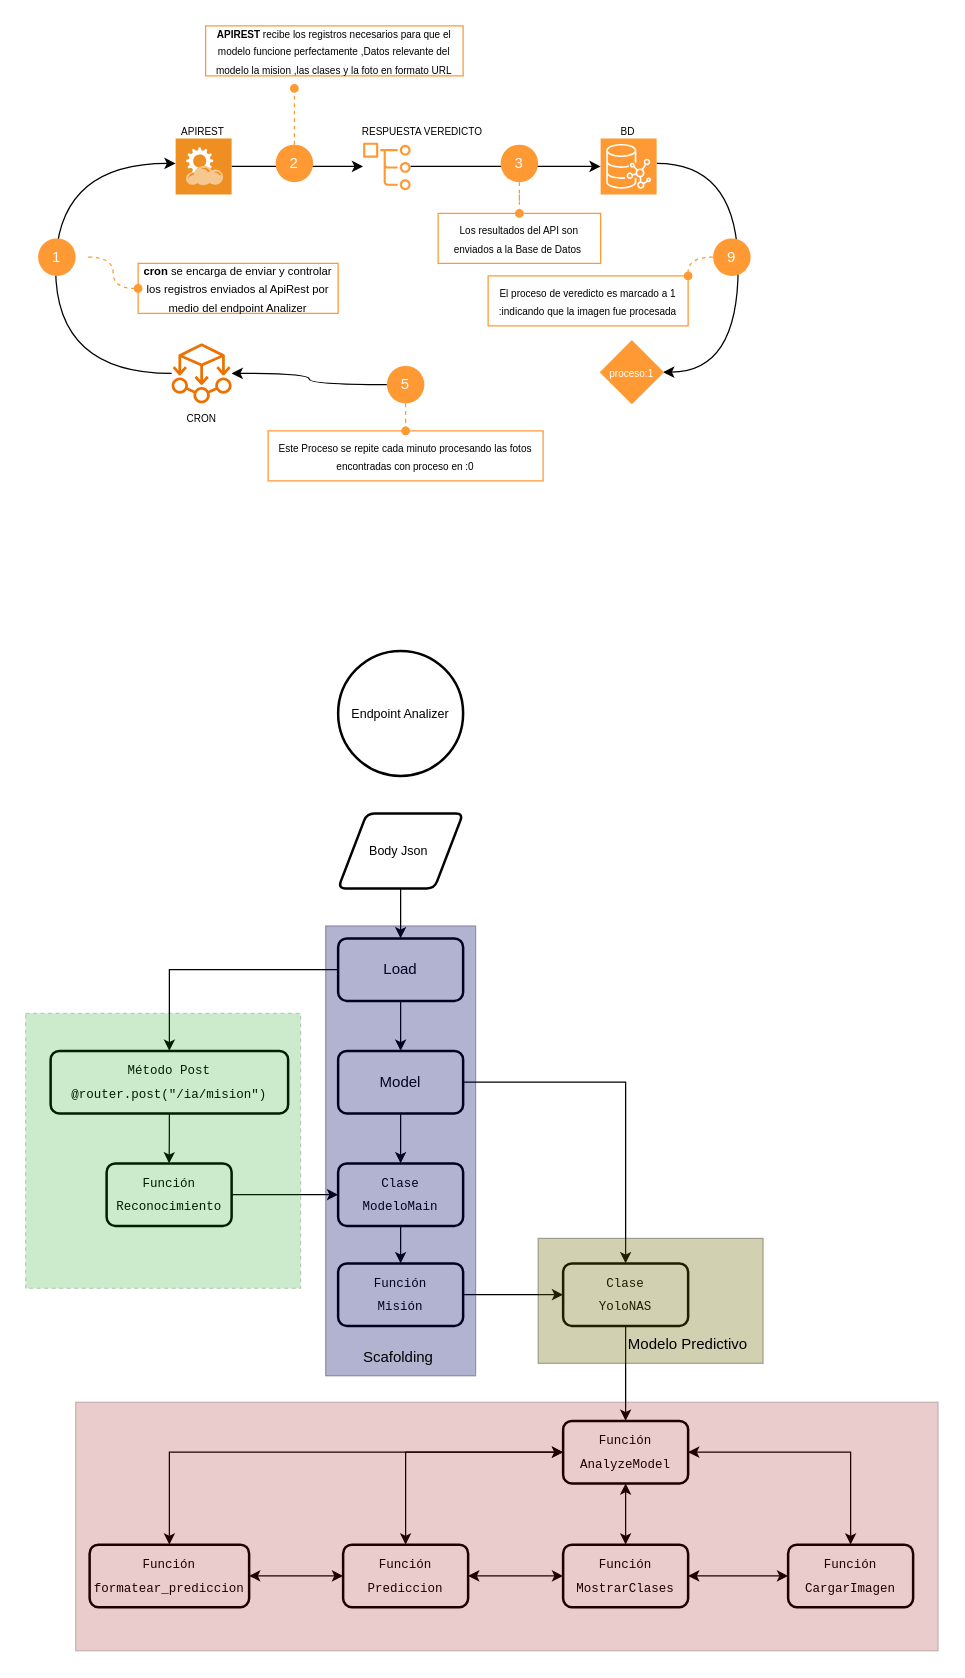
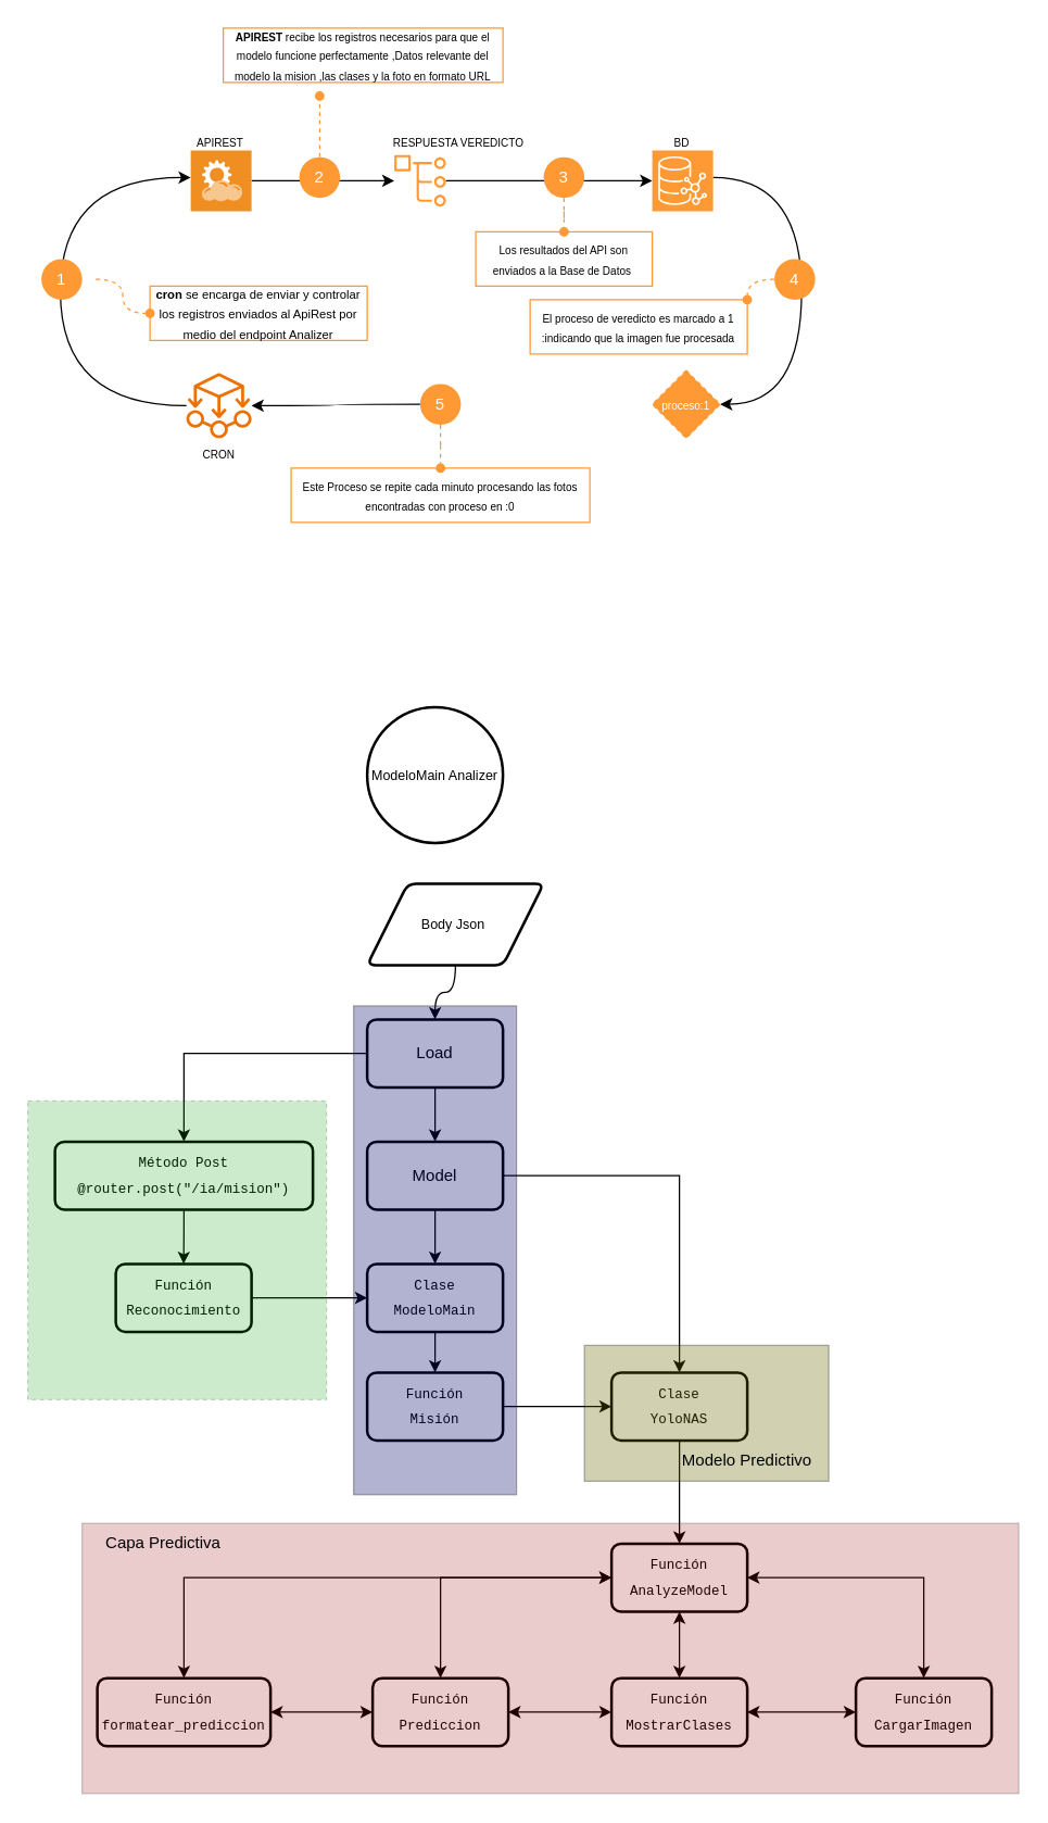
- <mxCell id="29" value="&lt;font color=&quot;#ffffff&quot;&gt;9&lt;/font&gt;" style="ellipse;whiteSpace=wrap;html=1;aspect=fixed;fillColor=#FF9933;strokeColor=none;" vertex="1" parent="28"><mxGeometry width="30" height="30" as="geometry" /></mxCell>
+ <mxCell id="29" value="&lt;font color=&quot;#ffffff&quot;&gt;4&lt;/font&gt;" style="ellipse;whiteSpace=wrap;html=1;aspect=fixed;fillColor=#FF9933;strokeColor=none;" vertex="1" parent="28"><mxGeometry width="30" height="30" as="geometry" /></mxCell>
- <mxCell id="27" value="&lt;font color=&quot;#ffffff&quot; style=&quot;font-size: 8px;&quot;&gt;proceso:1&lt;/font&gt;" style="rhombus;whiteSpace=wrap;html=1;fillColor=#FF9933;strokeColor=#FF9933;" vertex="1" parent="1"><mxGeometry x="480" y="272" width="50" height="50" as="geometry" /></mxCell>
+ <mxCell id="27" value="&lt;font color=&quot;#ffffff&quot; style=&quot;font-size: 8px;&quot;&gt;proceso:1&lt;/font&gt;" style="rhombus;whiteSpace=wrap;html=1;fillColor=#FF9933;strokeColor=#FF9933;dashed=1;" vertex="1" parent="1"><mxGeometry x="480" y="272" width="50" height="50" as="geometry" /></mxCell>
- <mxCell id="34" value="&lt;font color=&quot;#ffffff&quot;&gt;5&lt;/font&gt;" style="ellipse;whiteSpace=wrap;html=1;aspect=fixed;fillColor=#FF9933;strokeColor=none;" vertex="1" parent="1"><mxGeometry x="309" y="292" width="30" height="30" as="geometry" /></mxCell>
+ <mxCell id="34" value="&lt;font color=&quot;#ffffff&quot;&gt;5&lt;/font&gt;" style="ellipse;whiteSpace=wrap;html=1;aspect=fixed;fillColor=#FF9933;strokeColor=none;" vertex="1" parent="1"><mxGeometry x="309" y="282" width="30" height="30" as="geometry" /></mxCell>
- <mxCell id="38" value="&lt;span style=&quot;font-size: 10px;&quot;&gt;Endpoint Analizer&lt;/span&gt;" style="strokeWidth=2;html=1;shape=mxgraph.flowchart.start_2;whiteSpace=wrap;" vertex="1" parent="1"><mxGeometry x="270" y="520" width="100" height="100" as="geometry" /></mxCell>
+ <mxCell id="38" value="&lt;span style=&quot;font-size: 10px;&quot;&gt;ModeloMain Analizer&lt;/span&gt;" style="strokeWidth=2;html=1;shape=mxgraph.flowchart.start_2;whiteSpace=wrap;" vertex="1" parent="1"><mxGeometry x="270" y="520" width="100" height="100" as="geometry" /></mxCell>
- <mxCell id="37" value="&lt;font style=&quot;font-size: 10px;&quot;&gt;Body Json&amp;nbsp;&lt;/font&gt;" style="shape=parallelogram;html=1;strokeWidth=2;perimeter=parallelogramPerimeter;whiteSpace=wrap;rounded=1;arcSize=12;size=0.23;" vertex="1" parent="1"><mxGeometry x="270" y="650" width="100" height="60" as="geometry" /></mxCell>
+ <mxCell id="37" value="&lt;font style=&quot;font-size: 10px;&quot;&gt;Body Json&amp;nbsp;&lt;/font&gt;" style="shape=parallelogram;html=1;strokeWidth=2;perimeter=parallelogramPerimeter;whiteSpace=wrap;rounded=1;arcSize=12;size=0.23;" vertex="1" parent="1"><mxGeometry x="270" y="650" width="130" height="60" as="geometry" /></mxCell>
- <mxCell id="69" value="Scafolding&amp;nbsp;" style="text;html=1;align=center;verticalAlign=middle;whiteSpace=wrap;rounded=0;" vertex="1" parent="1"><mxGeometry x="290" y="1070" width="60" height="30" as="geometry" /></mxCell>
+ <mxCell id="71" value="Capa Predictiva" style="text;html=1;align=center;verticalAlign=middle;whiteSpace=wrap;rounded=0;" vertex="1" parent="1"><mxGeometry x="60" y="1121" width="120" height="30" as="geometry" /></mxCell>
